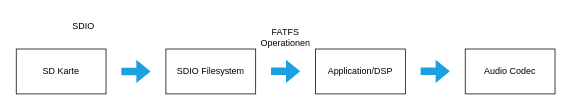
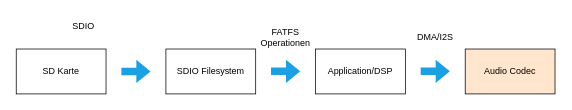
+ <mxCell id="11" value="DMA/I2S" style="text;html=1;strokeColor=none;fillColor=none;align=center;verticalAlign=middle;whiteSpace=wrap;rounded=0;" vertex="1" parent="1"><mxGeometry x="550" y="35" width="60" height="30" as="geometry" /></mxCell>
- <mxCell id="10" value="Audio Codec" style="rounded=0;whiteSpace=wrap;html=1;" vertex="1" parent="1"><mxGeometry x="620" y="65" width="120" height="60" as="geometry" /></mxCell>
+ <mxCell id="10" value="Audio Codec" style="rounded=0;whiteSpace=wrap;html=1;fillColor=#ffe6cc;" vertex="1" parent="1"><mxGeometry x="620" y="65" width="120" height="60" as="geometry" /></mxCell>
